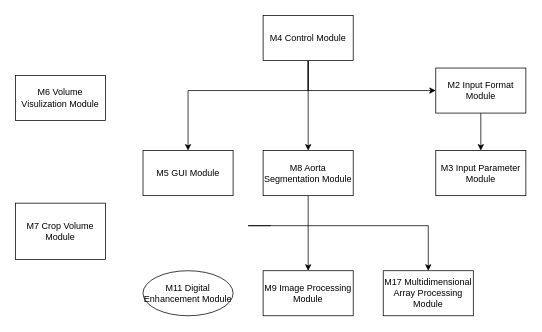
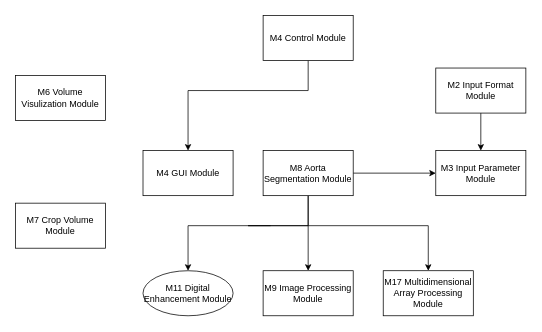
- <mxCell id="5" value="" style="edgeStyle=orthogonalEdgeStyle;rounded=0;orthogonalLoop=1;jettySize=auto;html=1;" parent="1" source="8" target="4" edge="1"><mxGeometry relative="1" as="geometry"><Array as="points"><mxPoint x="410" y="120" /><mxPoint x="570" y="120" /></Array></mxGeometry></mxCell>
- <mxCell id="6" value="" style="edgeStyle=orthogonalEdgeStyle;rounded=0;orthogonalLoop=1;jettySize=auto;html=1;" parent="1" source="8" target="15" edge="1"><mxGeometry relative="1" as="geometry" /></mxCell>
- <mxCell id="2" value="M5 GUI Module" style="rounded=0;whiteSpace=wrap;html=1;" parent="1" vertex="1"><mxGeometry x="190" y="200" width="120" height="60" as="geometry" /></mxCell>
+ <mxCell id="2" value="M4 GUI Module" style="rounded=0;whiteSpace=wrap;html=1;" parent="1" vertex="1"><mxGeometry x="190" y="200" width="120" height="60" as="geometry" /></mxCell>
+ <mxCell id="14" value="" style="edgeStyle=orthogonalEdgeStyle;rounded=0;orthogonalLoop=1;jettySize=auto;html=1;" edge="1" parent="1" source="15" target="19"><mxGeometry relative="1" as="geometry" /></mxCell>
+ <mxCell id="11" value="" style="edgeStyle=orthogonalEdgeStyle;rounded=0;orthogonalLoop=1;jettySize=auto;html=1;exitX=0.5;exitY=1;exitDx=0;exitDy=0;" parent="1" source="15" target="16" edge="1"><mxGeometry relative="1" as="geometry"><mxPoint x="330" y="260" as="sourcePoint" /><Array as="points"><mxPoint x="410" y="300" /><mxPoint x="250" y="300" /></Array></mxGeometry></mxCell>
- <mxCell id="10" value="M7 Crop Volume Module" style="rounded=0;whiteSpace=wrap;html=1;" parent="1" vertex="1"><mxGeometry x="20" y="270" width="120" height="75" as="geometry" /></mxCell>
+ <mxCell id="10" value="M7 Crop Volume Module" style="rounded=0;whiteSpace=wrap;html=1;" parent="1" vertex="1"><mxGeometry x="20" y="270" width="120" height="60" as="geometry" /></mxCell>
